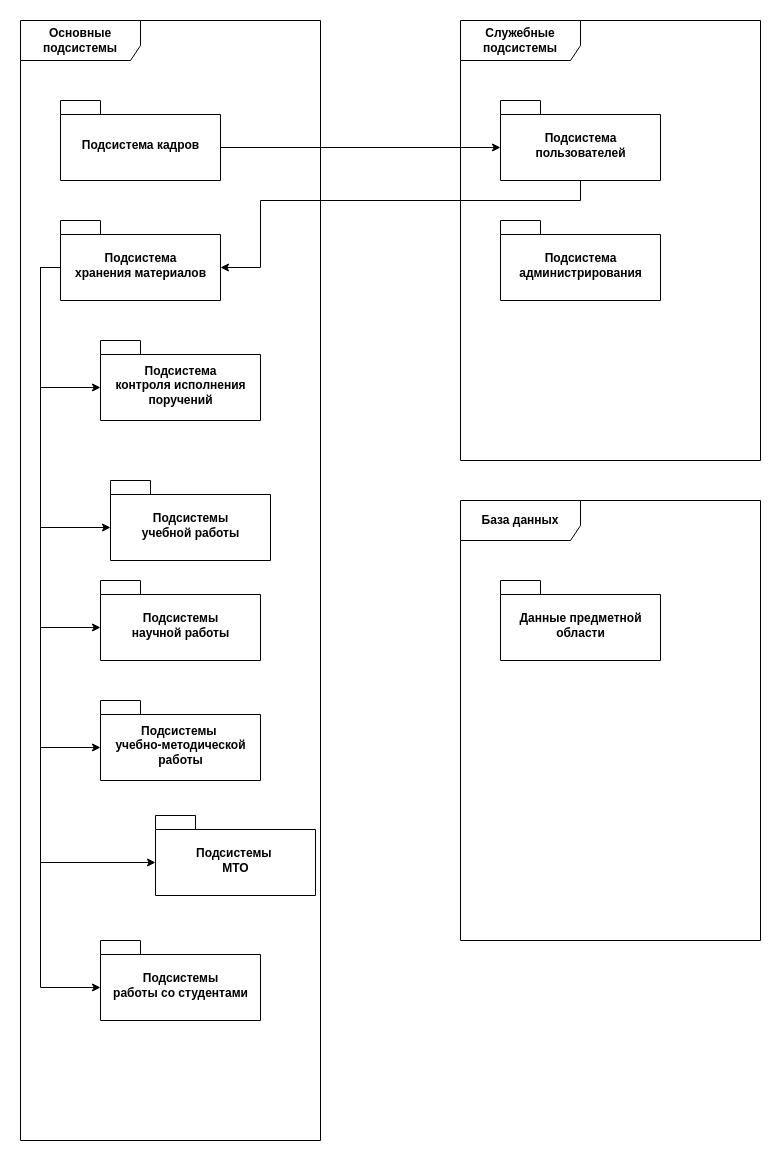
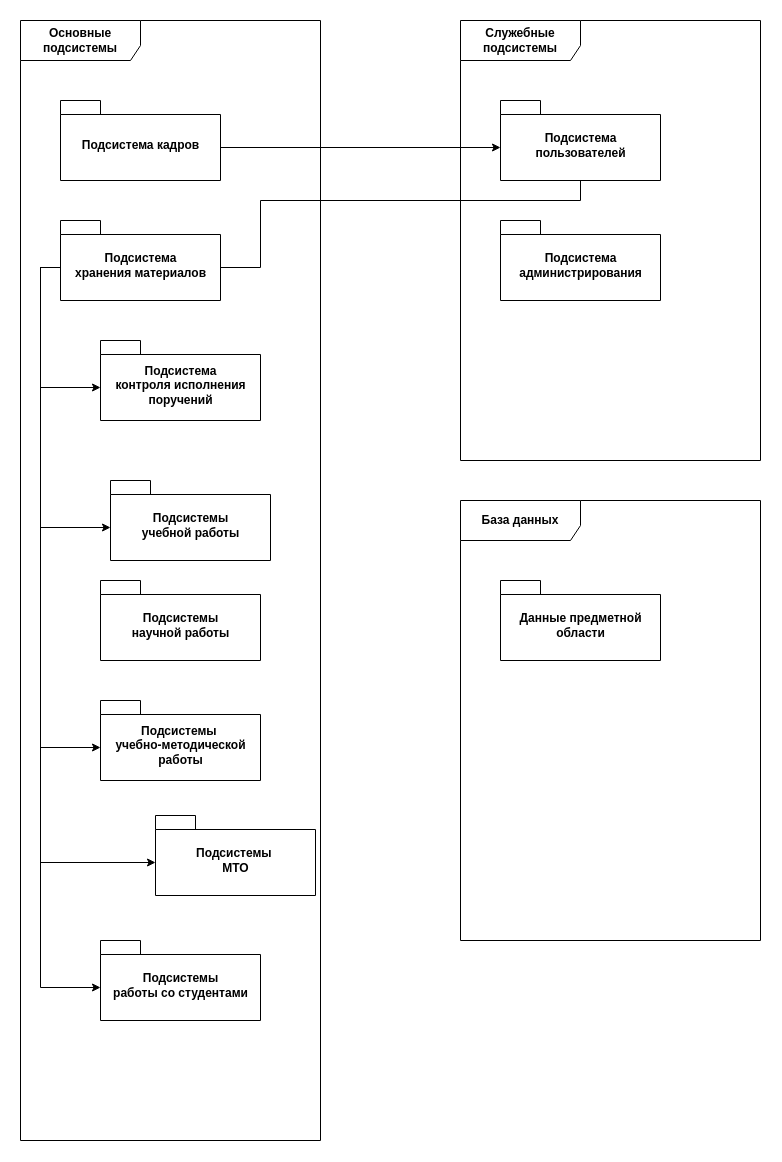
- <mxCell id="4" style="edgeStyle=orthogonalEdgeStyle;rounded=0;orthogonalLoop=1;jettySize=auto;html=1;exitX=0.5;exitY=1;exitDx=0;exitDy=0;exitPerimeter=0;entryX=0;entryY=0;entryDx=160;entryDy=47;entryPerimeter=0;" parent="1" source="5" target="13" edge="1"><mxGeometry relative="1" as="geometry"><Array as="points"><mxPoint x="580" y="200" /><mxPoint x="260" y="200" /><mxPoint x="260" y="267" /></Array></mxGeometry></mxCell>
+ <mxCell id="4" style="edgeStyle=orthogonalEdgeStyle;rounded=0;orthogonalLoop=1;jettySize=auto;html=1;exitX=0.5;exitY=1;exitDx=0;exitDy=0;exitPerimeter=0;entryX=0;entryY=0;entryDx=160;entryDy=47;entryPerimeter=0;endArrow=none;" parent="1" source="5" target="13" edge="1"><mxGeometry relative="1" as="geometry"><Array as="points"><mxPoint x="580" y="200" /><mxPoint x="260" y="200" /><mxPoint x="260" y="267" /></Array></mxGeometry></mxCell>
- <mxCell id="8" style="edgeStyle=orthogonalEdgeStyle;rounded=0;orthogonalLoop=1;jettySize=auto;html=1;exitX=0;exitY=0;exitDx=0;exitDy=47;exitPerimeter=0;entryX=0;entryY=0;entryDx=0;entryDy=47;entryPerimeter=0;" parent="1" source="13" target="15" edge="1"><mxGeometry relative="1" as="geometry" /></mxCell>
